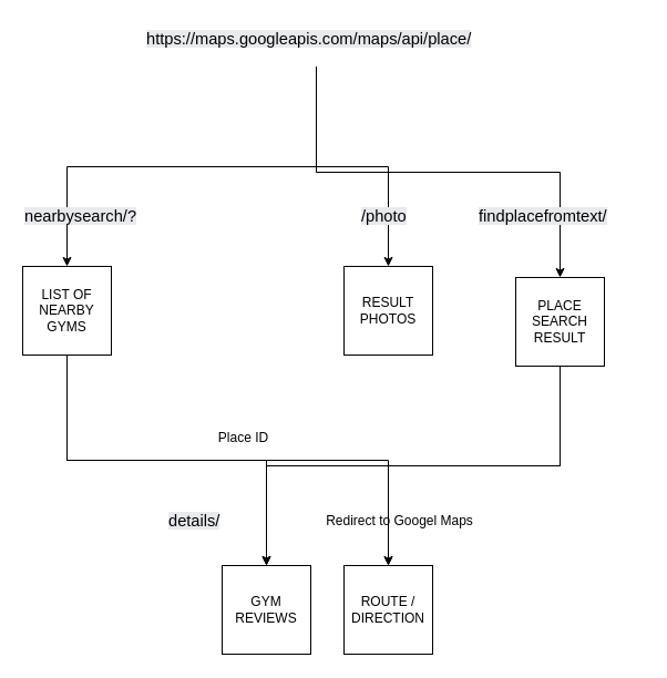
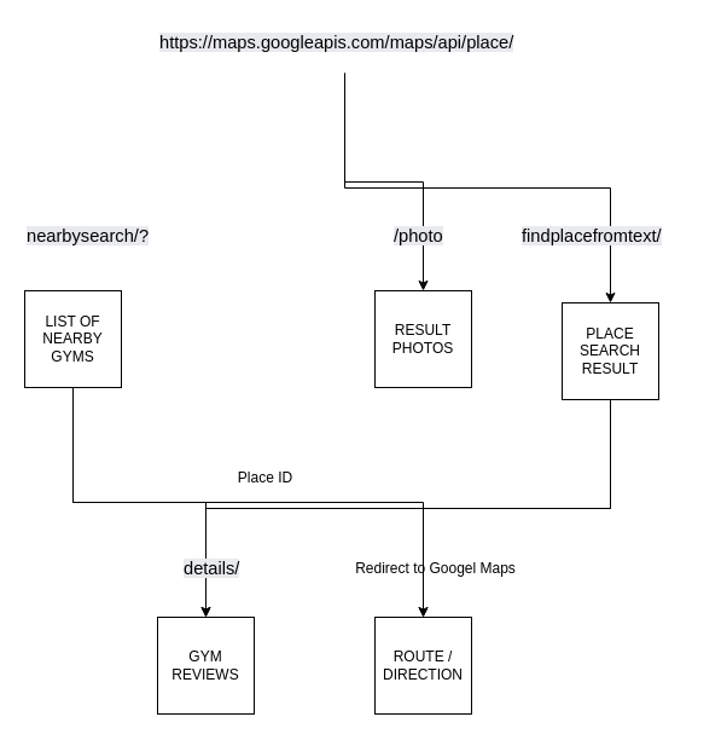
- <mxCell id="4" style="edgeStyle=orthogonalEdgeStyle;rounded=0;orthogonalLoop=1;jettySize=auto;html=1;exitX=0.5;exitY=1;exitDx=0;exitDy=0;" edge="1" parent="1" source="5" target="8"><mxGeometry relative="1" as="geometry" /></mxCell>
- <mxCell id="9" value="GYM REVIEWS" style="whiteSpace=wrap;html=1;aspect=fixed;" vertex="1" parent="1"><mxGeometry x="200" y="510" width="80" height="80" as="geometry" /></mxCell>
+ <mxCell id="9" value="GYM REVIEWS" style="whiteSpace=wrap;html=1;aspect=fixed;" vertex="1" parent="1"><mxGeometry x="130" y="510" width="80" height="80" as="geometry" /></mxCell>
